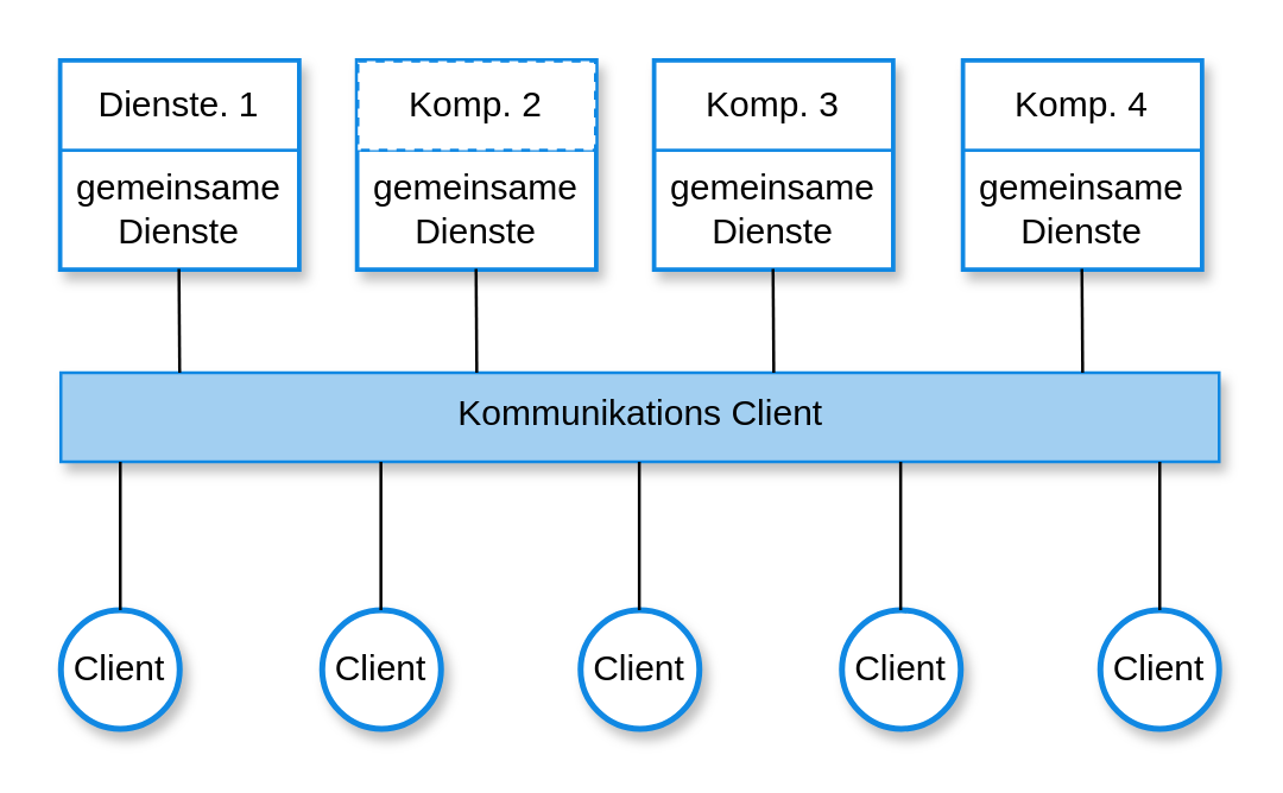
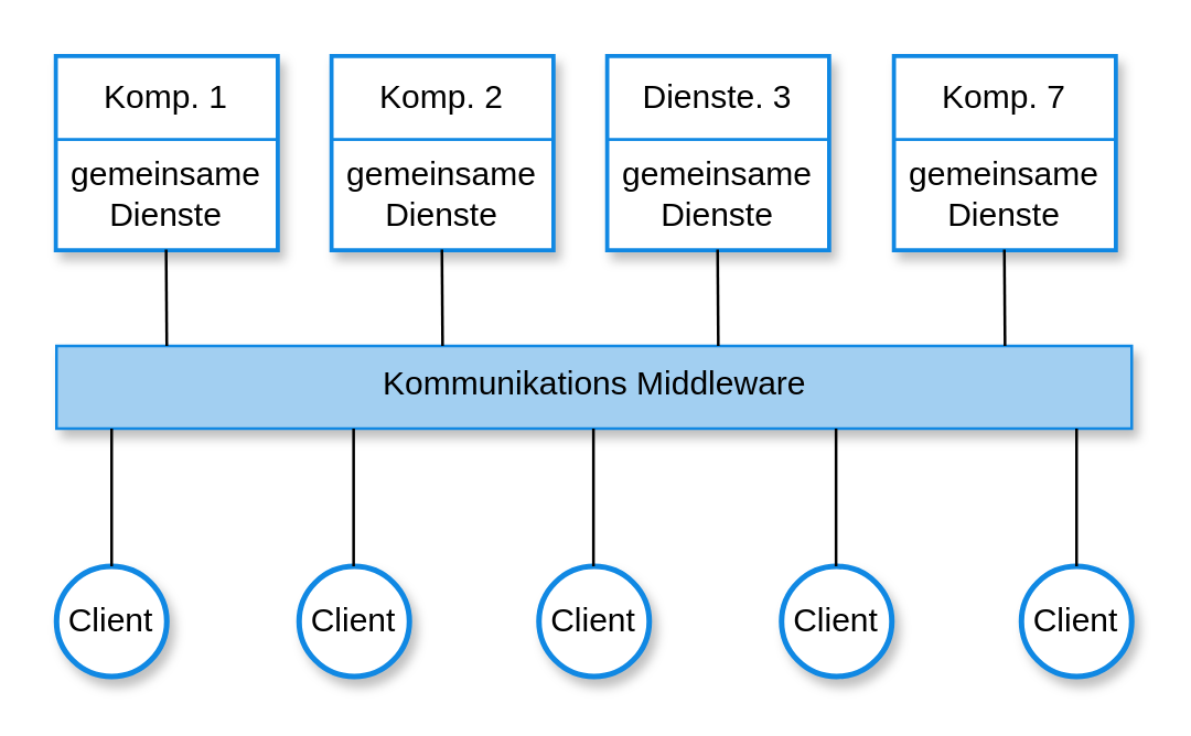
- <mxCell id="7" value="Dienste. 1" style="whiteSpace=wrap;html=1;imageAspect=0;fillColor=#FFFFFF;strokeColor=#1088E3;strokeWidth=1;shadow=0;gradientColor=none;" vertex="1" parent="1"><mxGeometry x="20" y="20" width="80" height="30" as="geometry" /></mxCell>
+ <mxCell id="7" value="Komp. 1" style="whiteSpace=wrap;html=1;imageAspect=0;fillColor=#FFFFFF;strokeColor=#1088E3;strokeWidth=1;shadow=0;gradientColor=none;" vertex="1" parent="1"><mxGeometry x="20" y="20" width="80" height="30" as="geometry" /></mxCell>
- <mxCell id="10" value="Komp. 2" style="whiteSpace=wrap;html=1;imageAspect=0;fillColor=#FFFFFF;strokeColor=#1088E3;strokeWidth=1;shadow=0;gradientColor=none;dashed=1;" vertex="1" parent="1"><mxGeometry x="120" y="20" width="80" height="30" as="geometry" /></mxCell>
+ <mxCell id="10" value="Komp. 2" style="whiteSpace=wrap;html=1;imageAspect=0;fillColor=#FFFFFF;strokeColor=#1088E3;strokeWidth=1;shadow=0;gradientColor=none;" vertex="1" parent="1"><mxGeometry x="120" y="20" width="80" height="30" as="geometry" /></mxCell>
- <mxCell id="13" value="Komp. 3" style="whiteSpace=wrap;html=1;imageAspect=0;fillColor=#FFFFFF;strokeColor=#1088E3;strokeWidth=1;shadow=0;gradientColor=none;" vertex="1" parent="1"><mxGeometry x="220" y="20" width="80" height="30" as="geometry" /></mxCell>
+ <mxCell id="13" value="Dienste. 3" style="whiteSpace=wrap;html=1;imageAspect=0;fillColor=#FFFFFF;strokeColor=#1088E3;strokeWidth=1;shadow=0;gradientColor=none;" vertex="1" parent="1"><mxGeometry x="220" y="20" width="80" height="30" as="geometry" /></mxCell>
- <mxCell id="16" value="Komp. 4" style="whiteSpace=wrap;html=1;imageAspect=0;fillColor=#FFFFFF;strokeColor=#1088E3;strokeWidth=1;shadow=0;gradientColor=none;" vertex="1" parent="1"><mxGeometry x="324" y="20" width="80" height="30" as="geometry" /></mxCell>
+ <mxCell id="16" value="Komp. 7" style="whiteSpace=wrap;html=1;imageAspect=0;fillColor=#FFFFFF;strokeColor=#1088E3;strokeWidth=1;shadow=0;gradientColor=none;" vertex="1" parent="1"><mxGeometry x="324" y="20" width="80" height="30" as="geometry" /></mxCell>
- <mxCell id="3" value="Kommunikations Client" style="html=1;imageAspect=0;fillColor=#A2CFF1;strokeColor=#1088E3;strokeWidth=1;shadow=1;labelPosition=center;verticalLabelPosition=middle;align=center;verticalAlign=top;gradientColor=none;" vertex="1" parent="1"><mxGeometry x="20" y="125" width="390" height="30" as="geometry" /></mxCell>
+ <mxCell id="3" value="Kommunikations Middleware" style="html=1;imageAspect=0;fillColor=#A2CFF1;strokeColor=#1088E3;strokeWidth=1;shadow=1;labelPosition=center;verticalLabelPosition=middle;align=center;verticalAlign=top;gradientColor=none;" vertex="1" parent="1"><mxGeometry x="20" y="125" width="390" height="30" as="geometry" /></mxCell>
